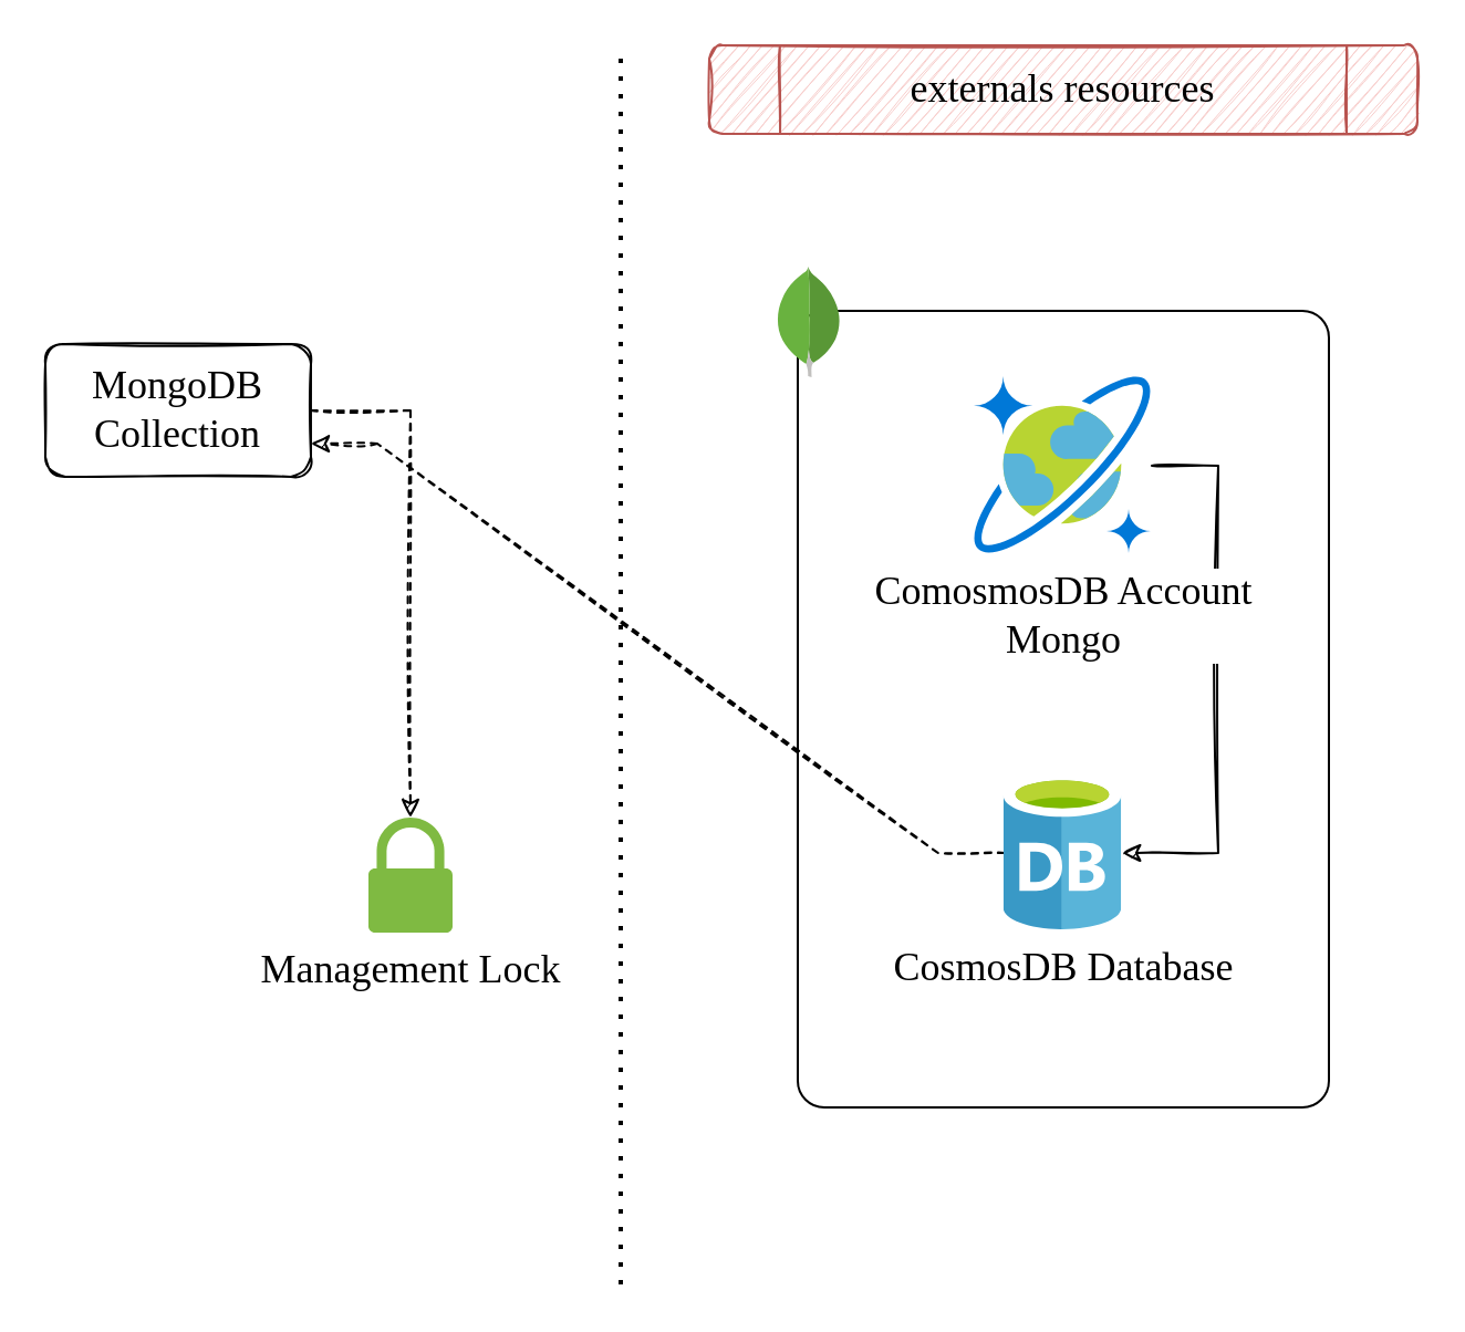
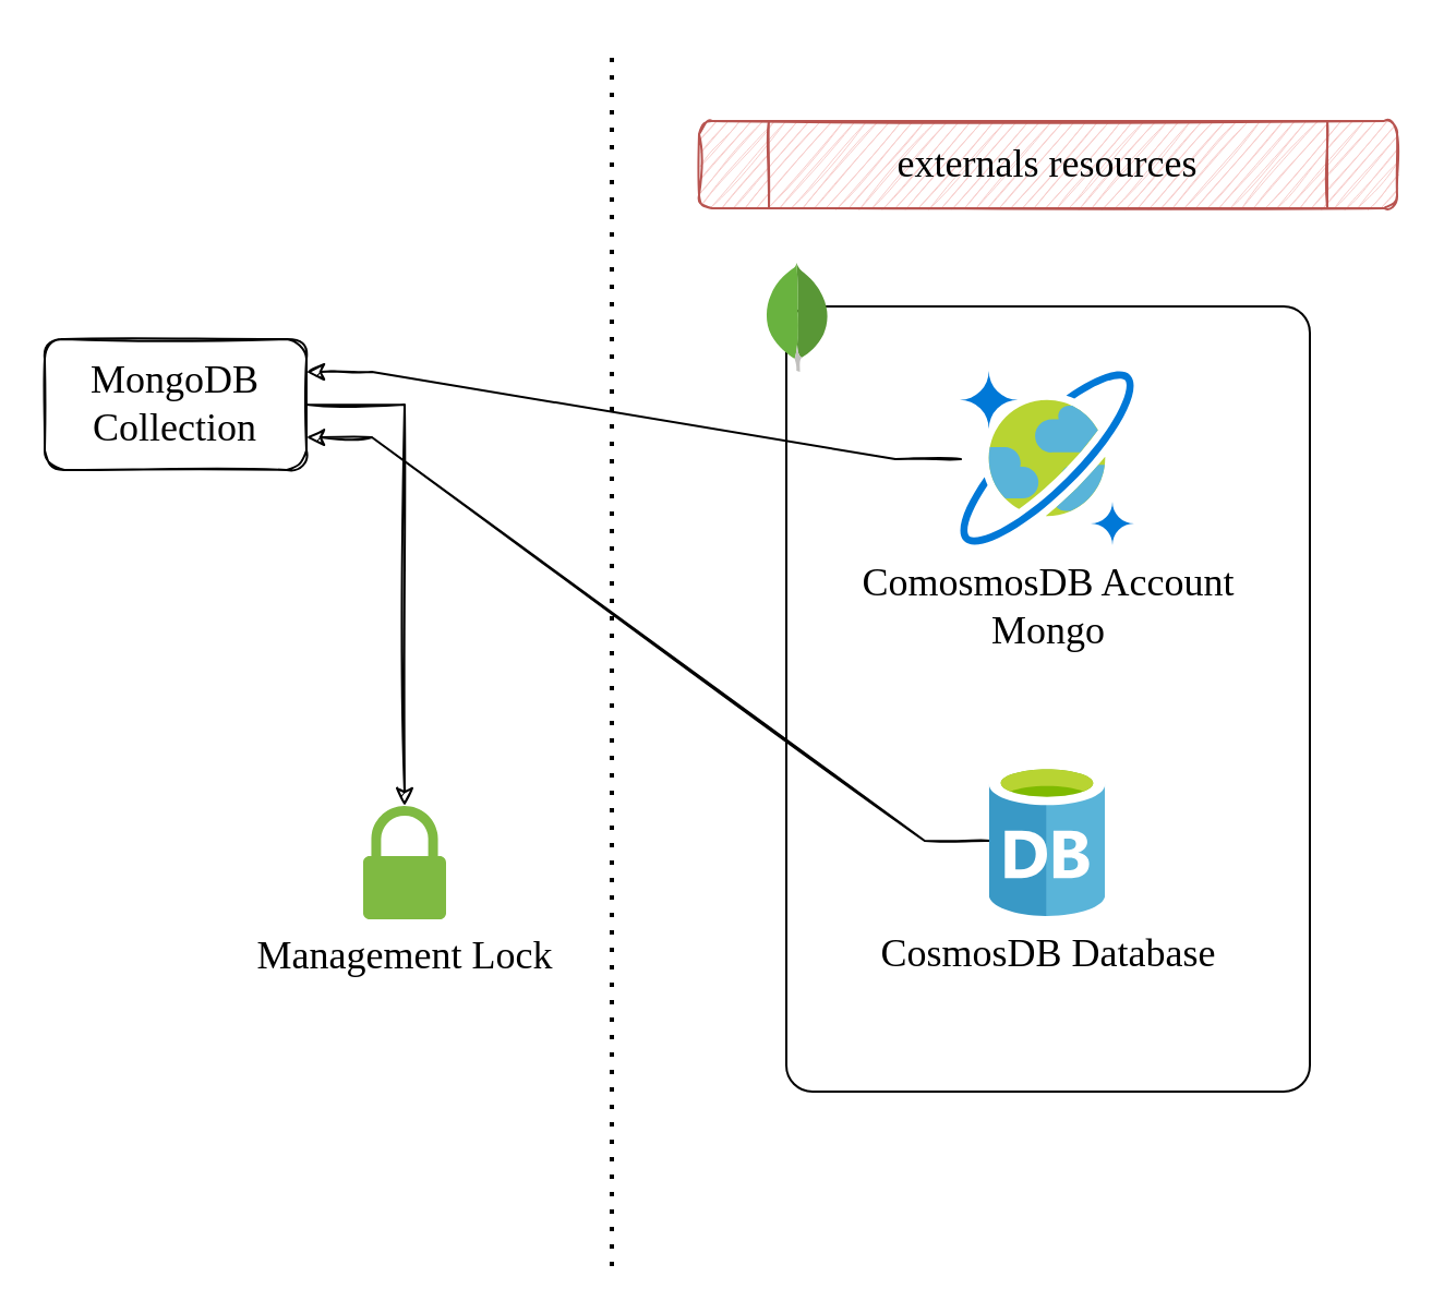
- <mxCell id="8" value="externals resources" style="shape=process;whiteSpace=wrap;html=1;backgroundOutline=1;fontFamily=Architects Daughter;fontSource=https%3A%2F%2Ffonts.googleapis.com%2Fcss%3Ffamily%3DArchitects%2BDaughter;fillColor=#f8cecc;strokeColor=#b85450;fontSize=18;rounded=1;sketch=1;" vertex="1" parent="1"><mxGeometry x="320" y="20" width="320" height="40" as="geometry" /></mxCell>
+ <mxCell id="8" value="externals resources" style="shape=process;whiteSpace=wrap;html=1;backgroundOutline=1;fontFamily=Architects Daughter;fontSource=https%3A%2F%2Ffonts.googleapis.com%2Fcss%3Ffamily%3DArchitects%2BDaughter;fillColor=#f8cecc;strokeColor=#b85450;fontSize=18;rounded=1;sketch=1;" vertex="1" parent="1"><mxGeometry x="320" y="55" width="320" height="40" as="geometry" /></mxCell>
- <mxCell id="3" style="edgeStyle=orthogonalEdgeStyle;rounded=0;orthogonalLoop=1;jettySize=auto;html=1;fontFamily=Architects Daughter;fontSource=https%3A%2F%2Ffonts.googleapis.com%2Fcss%3Ffamily%3DArchitects%2BDaughter;fontSize=18;sketch=1;dashed=1;" edge="1" parent="1" source="4" target="12"><mxGeometry relative="1" as="geometry" /></mxCell>
+ <mxCell id="3" style="edgeStyle=orthogonalEdgeStyle;rounded=0;orthogonalLoop=1;jettySize=auto;html=1;fontFamily=Architects Daughter;fontSource=https%3A%2F%2Ffonts.googleapis.com%2Fcss%3Ffamily%3DArchitects%2BDaughter;fontSize=18;sketch=1;" edge="1" parent="1" source="4" target="12"><mxGeometry relative="1" as="geometry" /></mxCell>
- <mxCell id="9" style="edgeStyle=entityRelationEdgeStyle;rounded=0;sketch=1;orthogonalLoop=1;jettySize=auto;html=1;entryX=1;entryY=0.75;entryDx=0;entryDy=0;fontFamily=Architects Daughter;fontSource=https%3A%2F%2Ffonts.googleapis.com%2Fcss%3Ffamily%3DArchitects%2BDaughter;fontSize=18;dashed=1;" edge="1" parent="1" source="10" target="4"><mxGeometry relative="1" as="geometry" /></mxCell>
+ <mxCell id="9" style="edgeStyle=entityRelationEdgeStyle;rounded=0;sketch=1;orthogonalLoop=1;jettySize=auto;html=1;entryX=1;entryY=0.75;entryDx=0;entryDy=0;fontFamily=Architects Daughter;fontSource=https%3A%2F%2Ffonts.googleapis.com%2Fcss%3Ffamily%3DArchitects%2BDaughter;fontSize=18;" edge="1" parent="1" source="10" target="4"><mxGeometry relative="1" as="geometry" /></mxCell>
- <mxCell id="5" style="edgeStyle=entityRelationEdgeStyle;rounded=0;sketch=1;orthogonalLoop=1;jettySize=auto;html=1;fontFamily=Architects Daughter;fontSource=https%3A%2F%2Ffonts.googleapis.com%2Fcss%3Ffamily%3DArchitects%2BDaughter;fontSize=18;" edge="1" parent="1" source="6" target="10"><mxGeometry relative="1" as="geometry" /></mxCell>
+ <mxCell id="5" style="edgeStyle=entityRelationEdgeStyle;rounded=0;sketch=1;orthogonalLoop=1;jettySize=auto;html=1;entryX=1;entryY=0.25;entryDx=0;entryDy=0;fontFamily=Architects Daughter;fontSource=https%3A%2F%2Ffonts.googleapis.com%2Fcss%3Ffamily%3DArchitects%2BDaughter;fontSize=18;" edge="1" parent="1" source="6" target="4"><mxGeometry relative="1" as="geometry" /></mxCell>
